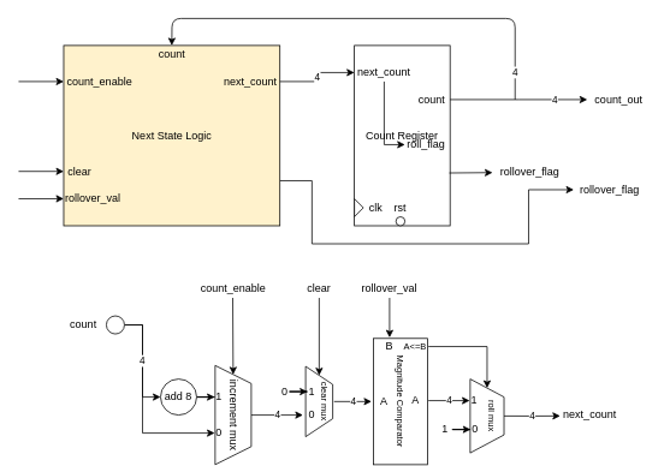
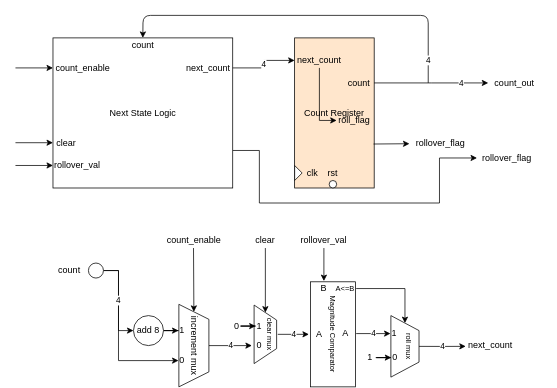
- <mxCell id="11" value="Next State Logic" style="rounded=0;whiteSpace=wrap;html=1;fillColor=#fff2cc;" parent="1" vertex="1"><mxGeometry x="70" y="50" width="239.5" height="200" as="geometry" /></mxCell>
+ <mxCell id="11" value="Next State Logic" style="rounded=0;whiteSpace=wrap;html=1;" parent="1" vertex="1"><mxGeometry x="70" y="50" width="239.5" height="200" as="geometry" /></mxCell>
- <mxCell id="2" value="Count Register" style="rounded=0;whiteSpace=wrap;html=1;" parent="1" vertex="1"><mxGeometry x="392" y="50" width="106" height="200" as="geometry" /></mxCell>
+ <mxCell id="2" value="Count Register" style="rounded=0;whiteSpace=wrap;html=1;fillColor=#ffe6cc;" parent="1" vertex="1"><mxGeometry x="392" y="50" width="106" height="200" as="geometry" /></mxCell>
